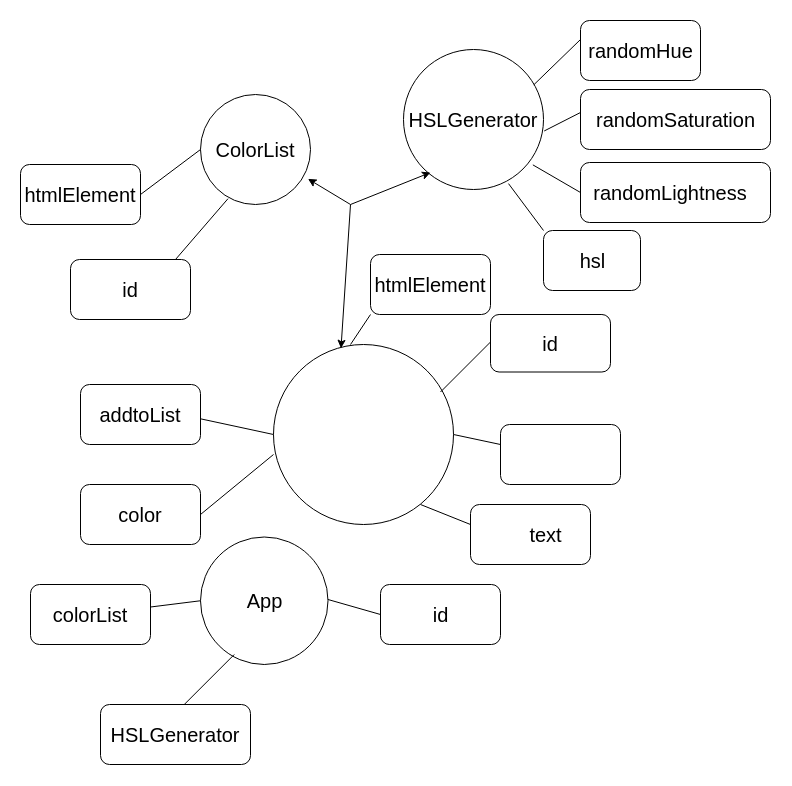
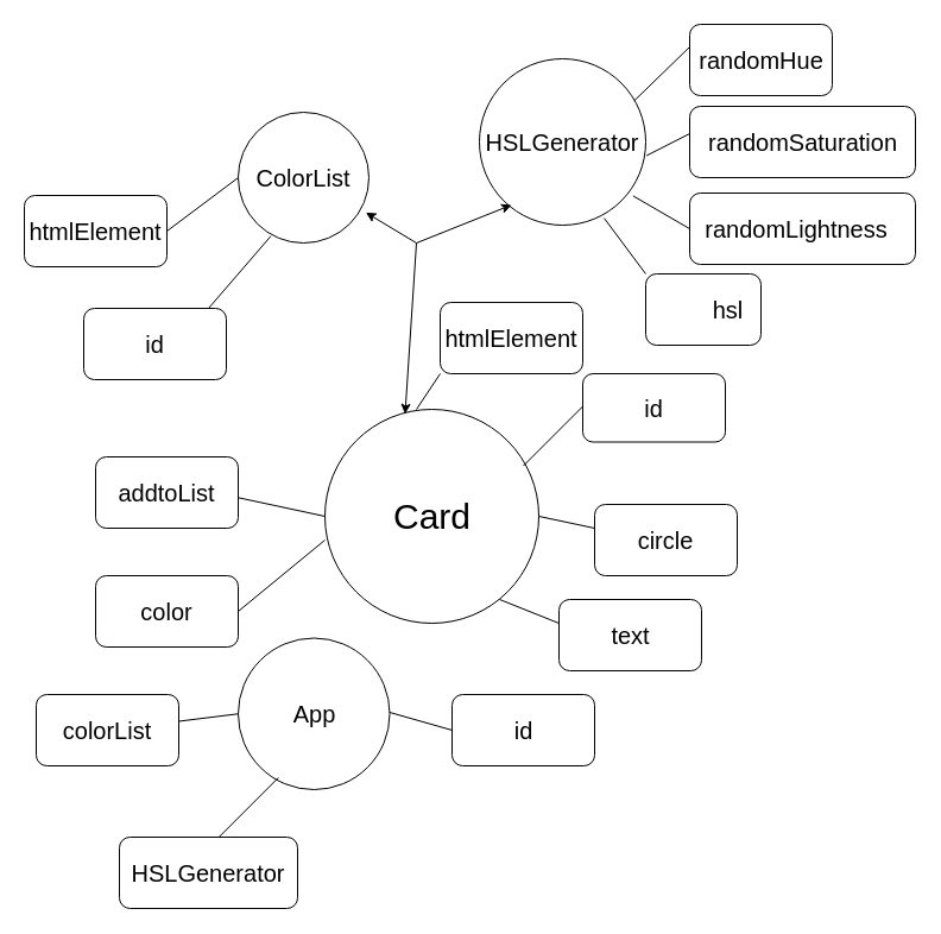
- <mxCell id="39" value="hsl" style="text;html=1;align=center;verticalAlign=middle;resizable=0;points=[];autosize=1;strokeColor=none;fillColor=none;fontSize=20;" vertex="1" parent="1"><mxGeometry x="566.5" y="240" width="50" height="40" as="geometry" /></mxCell>
+ <mxCell id="39" value="hsl" style="text;html=1;align=center;verticalAlign=middle;resizable=0;points=[];autosize=1;strokeColor=none;fillColor=none;fontSize=20;" vertex="1" parent="1"><mxGeometry x="586.5" y="240" width="50" height="40" as="geometry" /></mxCell>
+ <mxCell id="4" value="Card" style="text;html=1;align=center;verticalAlign=middle;resizable=0;points=[];autosize=1;strokeColor=none;fillColor=none;fontSize=30;" vertex="1" parent="1"><mxGeometry x="318" y="409" width="90" height="50" as="geometry" /></mxCell>
+ <mxCell id="16" value="circle" style="text;html=1;strokeColor=none;fillColor=none;align=center;verticalAlign=middle;whiteSpace=wrap;rounded=0;fontSize=20;" vertex="1" parent="1"><mxGeometry x="530" y="439" width="60" height="30" as="geometry" /></mxCell>
- <mxCell id="19" value="text" style="text;html=1;align=center;verticalAlign=middle;resizable=0;points=[];autosize=1;strokeColor=none;fillColor=none;fontSize=20;" vertex="1" parent="1"><mxGeometry x="515" y="514" width="60" height="40" as="geometry" /></mxCell>
+ <mxCell id="19" value="text" style="text;html=1;align=center;verticalAlign=middle;resizable=0;points=[];autosize=1;strokeColor=none;fillColor=none;fontSize=20;" vertex="1" parent="1"><mxGeometry x="500" y="514" width="60" height="40" as="geometry" /></mxCell>
